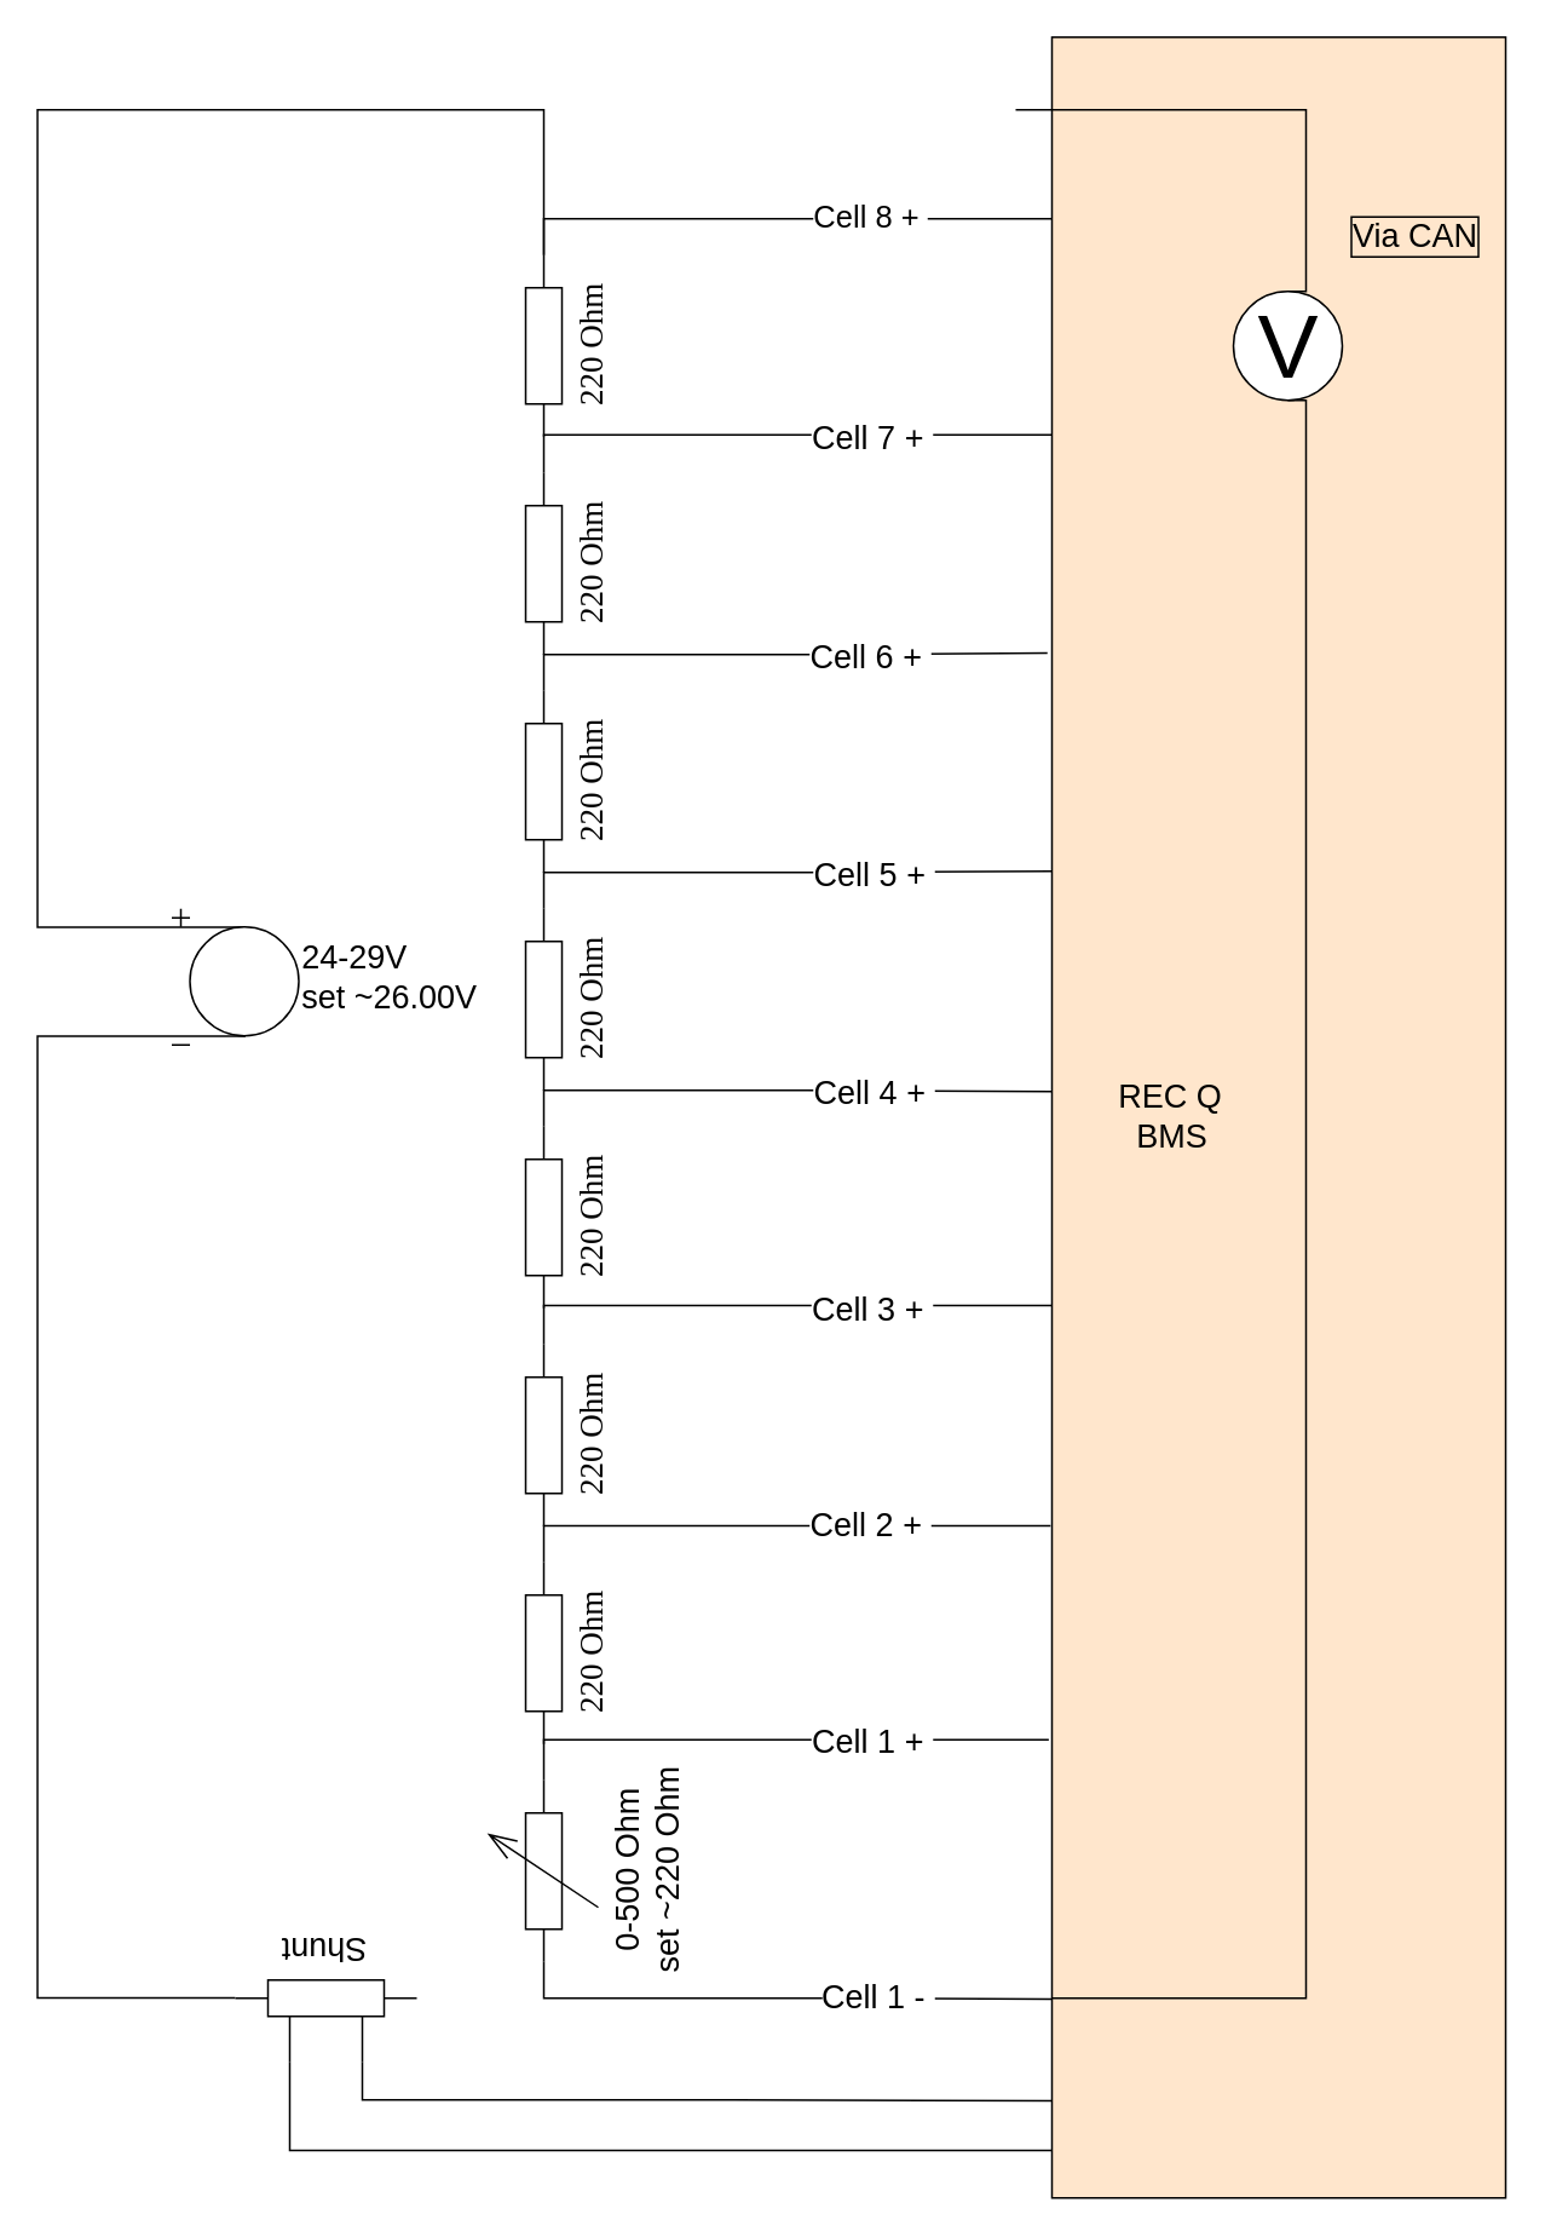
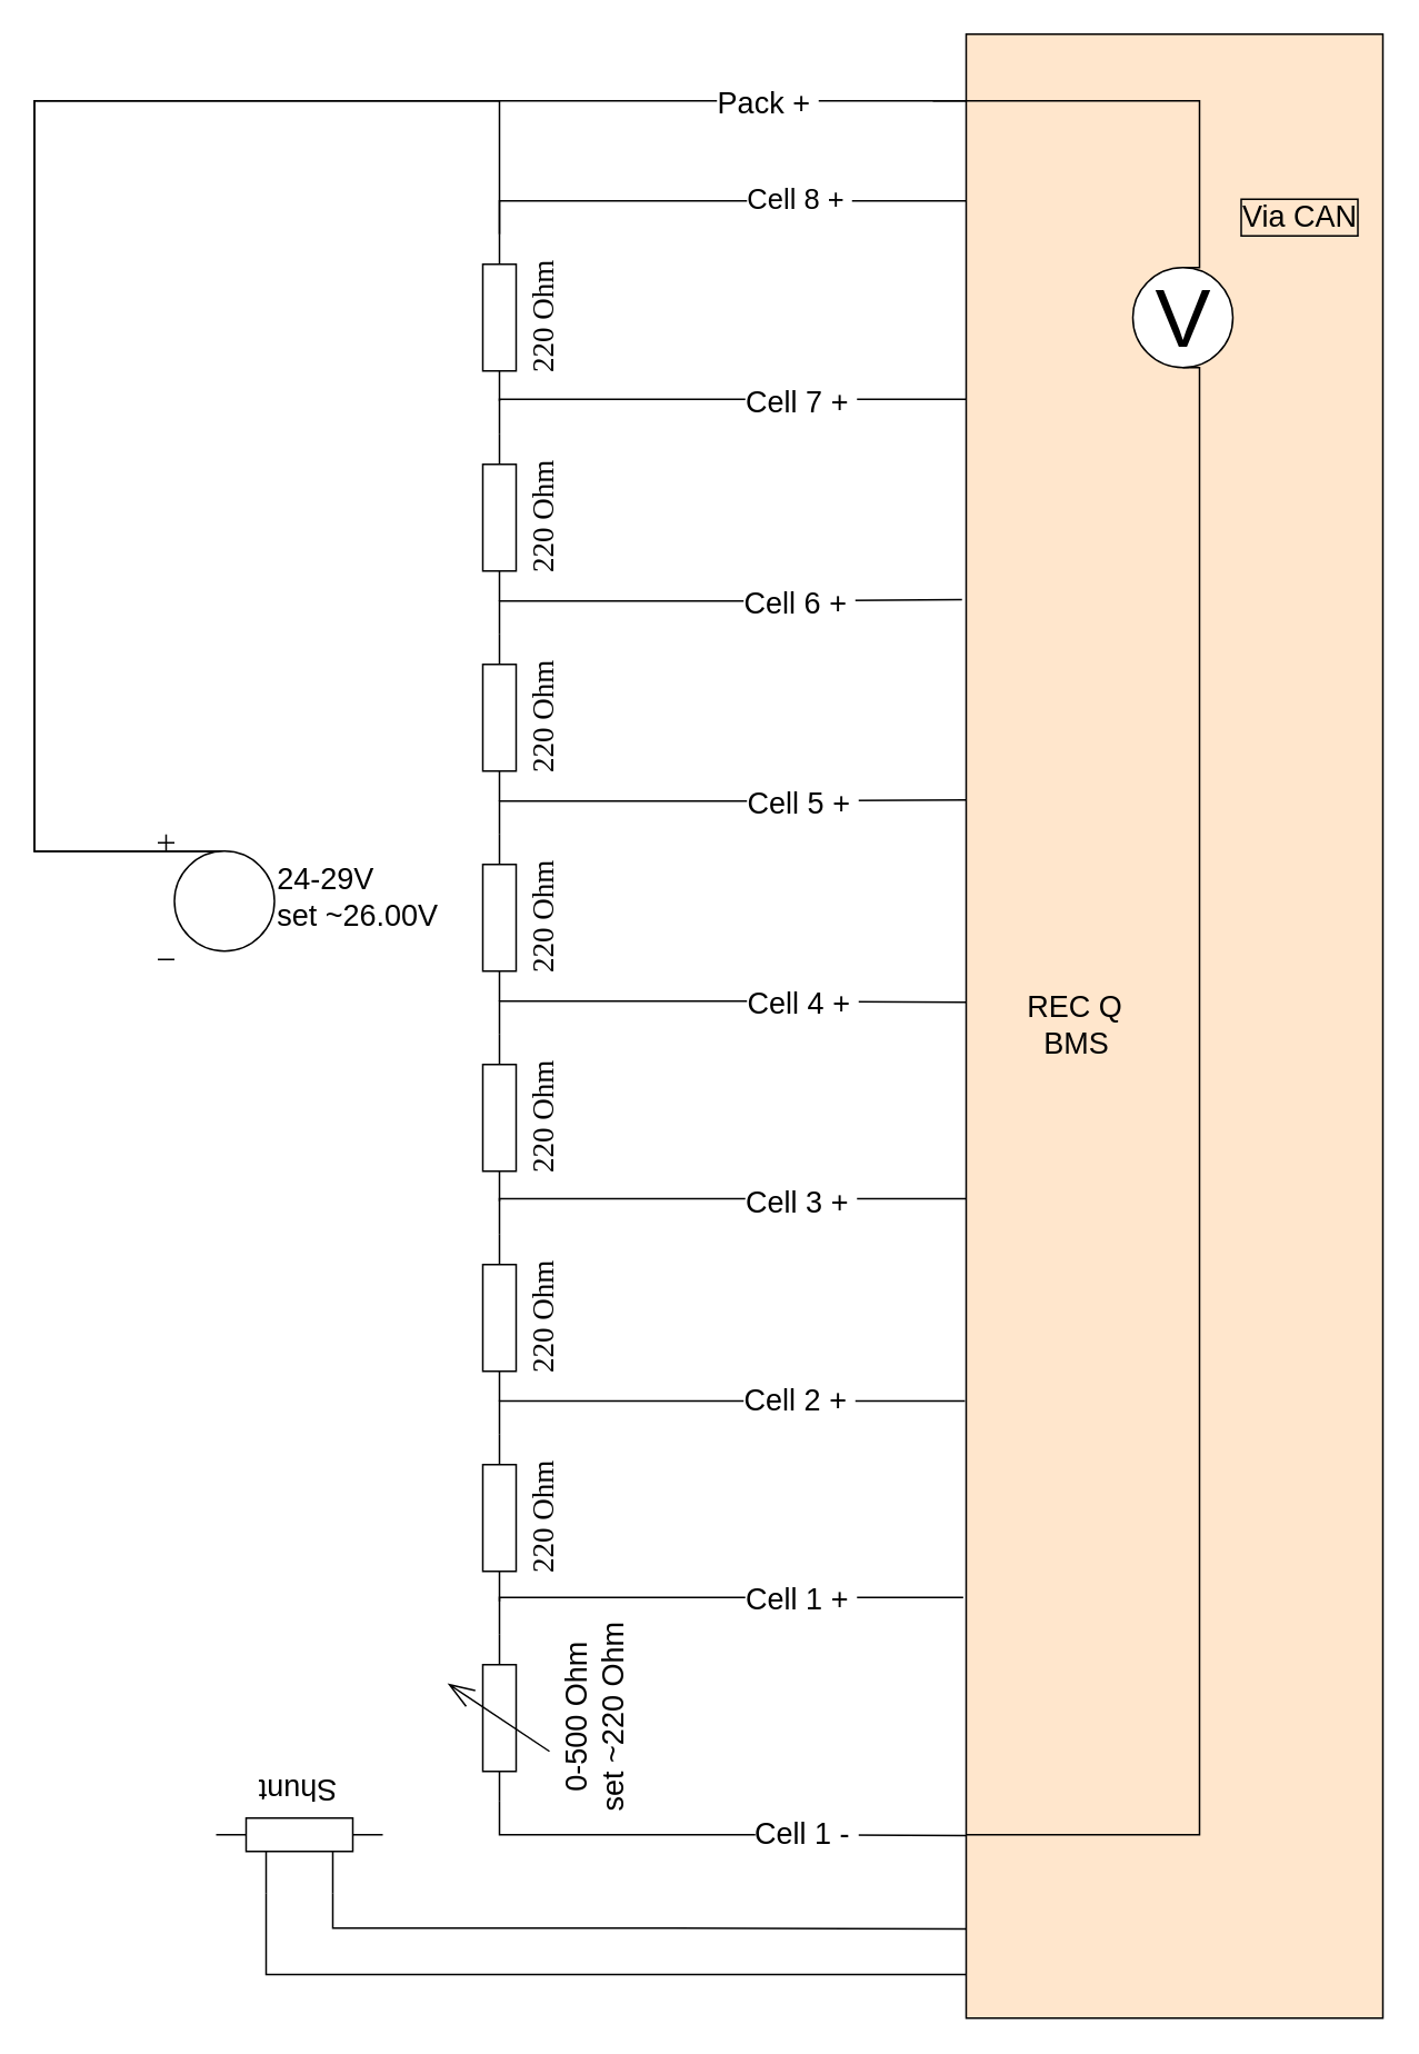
+ <mxCell id="29" style="edgeStyle=orthogonalEdgeStyle;rounded=0;orthogonalLoop=1;jettySize=auto;html=1;exitX=0.58;exitY=0.135;exitDx=0;exitDy=0;entryX=0.002;entryY=0.171;entryDx=0;entryDy=0;entryPerimeter=0;endArrow=none;endFill=0;exitPerimeter=0;" parent="1" source="40" target="35" edge="1"><mxGeometry relative="1" as="geometry"><Array as="points"><mxPoint x="20" y="60" /><mxPoint x="580" y="60" /></Array><mxPoint x="19" y="520" as="sourcePoint" /></mxGeometry></mxCell>
+ <mxCell id="30" value="Pack +&amp;nbsp;" style="edgeLabel;html=1;align=center;verticalAlign=middle;resizable=0;points=[];fontSize=18;" parent="29" vertex="1" connectable="0"><mxGeometry x="0.559" y="-1" relative="1" as="geometry"><mxPoint as="offset" /></mxGeometry></mxCell>
- <mxCell id="31" style="edgeStyle=orthogonalEdgeStyle;rounded=0;orthogonalLoop=1;jettySize=auto;html=1;exitX=0.58;exitY=0.935;exitDx=0;exitDy=0;entryX=1;entryY=0.78;entryDx=0;entryDy=0;entryPerimeter=0;endArrow=none;endFill=0;exitPerimeter=0;" parent="1" source="40" target="34" edge="1"><mxGeometry relative="1" as="geometry"><mxPoint x="19" y="580" as="sourcePoint" /><Array as="points"><mxPoint x="20" y="1100" /></Array></mxGeometry></mxCell>
